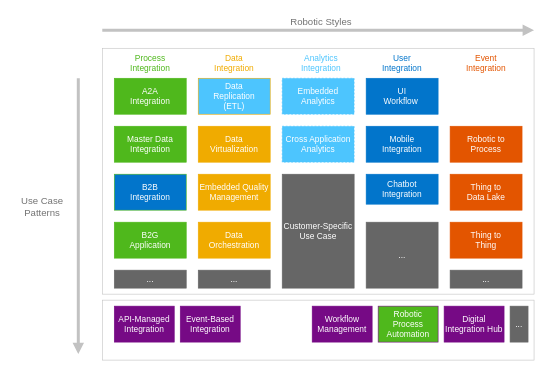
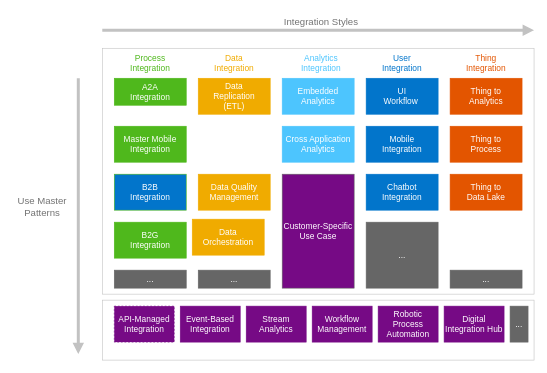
- <mxCell id="4" value="Robotic Styles" style="text;html=1;strokeColor=none;fillColor=none;align=center;verticalAlign=middle;whiteSpace=wrap;rounded=0;fontColor=#737373;fontSize=16;" vertex="1" parent="1"><mxGeometry x="420" y="20" width="230" height="30" as="geometry" /></mxCell>
+ <mxCell id="4" value="Integration Styles" style="text;html=1;strokeColor=none;fillColor=none;align=center;verticalAlign=middle;whiteSpace=wrap;rounded=0;fontColor=#737373;fontSize=16;" vertex="1" parent="1"><mxGeometry x="420" y="20" width="230" height="30" as="geometry" /></mxCell>
- <mxCell id="21" value="Event&lt;br&gt;Integration" style="text;html=1;strokeColor=none;fillColor=none;align=center;verticalAlign=middle;whiteSpace=wrap;rounded=0;fontColor=#E35500;fontSize=14;" vertex="1" parent="1"><mxGeometry x="750" y="90" width="120" height="30" as="geometry" /></mxCell>
+ <mxCell id="21" value="Thing&lt;br&gt;Integration" style="text;html=1;strokeColor=none;fillColor=none;align=center;verticalAlign=middle;whiteSpace=wrap;rounded=0;fontColor=#E35500;fontSize=14;" vertex="1" parent="1"><mxGeometry x="750" y="90" width="120" height="30" as="geometry" /></mxCell>
- <mxCell id="7" value="&lt;font style=&quot;font-size: 14px;&quot;&gt;A2A &lt;br style=&quot;font-size: 14px;&quot;&gt;Integration&lt;/font&gt;" style="rounded=0;whiteSpace=wrap;html=1;fontColor=#FFFFFF;fillColor=#4FB81C;strokeColor=#4FB81C;fontSize=14;" vertex="1" parent="1"><mxGeometry x="190" y="130" width="120" height="60" as="geometry" /></mxCell>
+ <mxCell id="7" value="&lt;font style=&quot;font-size: 14px;&quot;&gt;A2A &lt;br style=&quot;font-size: 14px;&quot;&gt;Integration&lt;/font&gt;" style="rounded=0;whiteSpace=wrap;html=1;fontColor=#FFFFFF;fillColor=#4FB81C;strokeColor=#4FB81C;fontSize=14;" vertex="1" parent="1"><mxGeometry x="190" y="130" width="120" height="45" as="geometry" /></mxCell>
- <mxCell id="14" value="&lt;span style=&quot;font-size: 14px;&quot;&gt;Data &lt;br style=&quot;font-size: 14px;&quot;&gt;Replication &lt;br style=&quot;font-size: 14px;&quot;&gt;(ETL)&lt;/span&gt;" style="rounded=0;whiteSpace=wrap;html=1;fontColor=#FFFFFF;fillColor=#4dc5fe;strokeColor=#F0AB00;fontSize=14;" vertex="1" parent="1"><mxGeometry x="330" y="130" width="120" height="60" as="geometry" /></mxCell>
+ <mxCell id="14" value="&lt;span style=&quot;font-size: 14px;&quot;&gt;Data &lt;br style=&quot;font-size: 14px;&quot;&gt;Replication &lt;br style=&quot;font-size: 14px;&quot;&gt;(ETL)&lt;/span&gt;" style="rounded=0;whiteSpace=wrap;html=1;fontColor=#FFFFFF;fillColor=#F0AB00;strokeColor=#F0AB00;fontSize=14;" vertex="1" parent="1"><mxGeometry x="330" y="130" width="120" height="60" as="geometry" /></mxCell>
- <mxCell id="26" value="&lt;div&gt;Embedded Analytics&lt;/div&gt;" style="rounded=0;whiteSpace=wrap;html=1;fontColor=#FFFFFF;fillColor=#4DC5FE;strokeColor=#4DC5FE;fontSize=14;dashed=1;" vertex="1" parent="1"><mxGeometry x="470" y="130" width="120" height="60" as="geometry" /></mxCell>
+ <mxCell id="26" value="&lt;div&gt;Embedded Analytics&lt;/div&gt;" style="rounded=0;whiteSpace=wrap;html=1;fontColor=#FFFFFF;fillColor=#4DC5FE;strokeColor=#4DC5FE;fontSize=14;" vertex="1" parent="1"><mxGeometry x="470" y="130" width="120" height="60" as="geometry" /></mxCell>
+ <mxCell id="20" value="&lt;span style=&quot;font-size: 14px;&quot;&gt;Thing to &lt;br style=&quot;font-size: 14px;&quot;&gt;Analytics&lt;/span&gt;" style="rounded=0;whiteSpace=wrap;html=1;fontColor=#FFFFFF;fillColor=#E35500;strokeColor=#E35500;fontSize=14;" vertex="1" parent="1"><mxGeometry x="750" y="130" width="120" height="60" as="geometry" /></mxCell>
- <mxCell id="9" value="&lt;font style=&quot;font-size: 14px;&quot;&gt;Master Data Integration&lt;/font&gt;" style="rounded=0;whiteSpace=wrap;html=1;fontColor=#FFFFFF;fillColor=#4FB81C;strokeColor=#4FB81C;fontSize=14;" vertex="1" parent="1"><mxGeometry x="190" y="210" width="120" height="60" as="geometry" /></mxCell>
+ <mxCell id="9" value="&lt;font style=&quot;font-size: 14px;&quot;&gt;Master Mobile Integration&lt;/font&gt;" style="rounded=0;whiteSpace=wrap;html=1;fontColor=#FFFFFF;fillColor=#4FB81C;strokeColor=#4FB81C;fontSize=14;" vertex="1" parent="1"><mxGeometry x="190" y="210" width="120" height="60" as="geometry" /></mxCell>
- <mxCell id="16" value="&lt;font style=&quot;font-size: 14px;&quot;&gt;Data &lt;br style=&quot;font-size: 14px;&quot;&gt;Virtualization&lt;/font&gt;" style="rounded=0;whiteSpace=wrap;html=1;fontColor=#FFFFFF;fillColor=#F0AB00;strokeColor=#F0AB00;fontSize=14;" vertex="1" parent="1"><mxGeometry x="330" y="210" width="120" height="60" as="geometry" /></mxCell>
- <mxCell id="28" value="&lt;div&gt;Cross Application Analytics&lt;/div&gt;" style="rounded=0;whiteSpace=wrap;html=1;fontColor=#FFFFFF;fillColor=#4DC5FE;strokeColor=#4DC5FE;fontSize=14;dashed=1;" vertex="1" parent="1"><mxGeometry x="470" y="210" width="120" height="60" as="geometry" /></mxCell>
+ <mxCell id="28" value="&lt;div&gt;Cross Application Analytics&lt;/div&gt;" style="rounded=0;whiteSpace=wrap;html=1;fontColor=#FFFFFF;fillColor=#4DC5FE;strokeColor=#4DC5FE;fontSize=14;" vertex="1" parent="1"><mxGeometry x="470" y="210" width="120" height="60" as="geometry" /></mxCell>
- <mxCell id="22" value="Robotic to&lt;br style=&quot;border-color: var(--border-color); font-size: 14px;&quot;&gt;&lt;span style=&quot;font-size: 14px;&quot;&gt;Process&lt;/span&gt;" style="rounded=0;whiteSpace=wrap;html=1;fontColor=#FFFFFF;fillColor=#E35500;strokeColor=#E35500;fontSize=14;" vertex="1" parent="1"><mxGeometry x="750" y="210" width="120" height="60" as="geometry" /></mxCell>
+ <mxCell id="22" value="Thing to&lt;br style=&quot;border-color: var(--border-color); font-size: 14px;&quot;&gt;&lt;span style=&quot;font-size: 14px;&quot;&gt;Process&lt;/span&gt;" style="rounded=0;whiteSpace=wrap;html=1;fontColor=#FFFFFF;fillColor=#E35500;strokeColor=#E35500;fontSize=14;" vertex="1" parent="1"><mxGeometry x="750" y="210" width="120" height="60" as="geometry" /></mxCell>
- <mxCell id="32" value="&lt;div&gt;Chatbot&lt;br&gt;Integration&lt;/div&gt;" style="rounded=0;whiteSpace=wrap;html=1;fontColor=#FFFFFF;fillColor=#0275CB;strokeColor=#0275CB;fontSize=14;" vertex="1" parent="1"><mxGeometry x="610" y="290" width="120" height="50" as="geometry" /></mxCell>
+ <mxCell id="32" value="&lt;div&gt;Chatbot&lt;br&gt;Integration&lt;/div&gt;" style="rounded=0;whiteSpace=wrap;html=1;fontColor=#FFFFFF;fillColor=#0275CB;strokeColor=#0275CB;fontSize=14;" vertex="1" parent="1"><mxGeometry x="610" y="290" width="120" height="60" as="geometry" /></mxCell>
- <mxCell id="17" value="&lt;span style=&quot;font-size: 14px;&quot;&gt;Embedded Quality Management&lt;/span&gt;" style="rounded=0;whiteSpace=wrap;html=1;fontColor=#FFFFFF;fillColor=#F0AB00;strokeColor=#F0AB00;fontSize=14;" vertex="1" parent="1"><mxGeometry x="330" y="290" width="120" height="60" as="geometry" /></mxCell>
+ <mxCell id="17" value="&lt;span style=&quot;font-size: 14px;&quot;&gt;Data Quality Management&lt;/span&gt;" style="rounded=0;whiteSpace=wrap;html=1;fontColor=#FFFFFF;fillColor=#F0AB00;strokeColor=#F0AB00;fontSize=14;" vertex="1" parent="1"><mxGeometry x="330" y="290" width="120" height="60" as="geometry" /></mxCell>
- <mxCell id="5" value="Use Case&lt;br&gt;Patterns" style="text;html=1;strokeColor=none;fillColor=none;align=center;verticalAlign=middle;whiteSpace=wrap;rounded=0;fontColor=#737373;fontSize=16;" vertex="1" parent="1"><mxGeometry x="20" y="300" width="100" height="90" as="geometry" /></mxCell>
+ <mxCell id="5" value="Use Master&lt;br&gt;Patterns" style="text;html=1;strokeColor=none;fillColor=none;align=center;verticalAlign=middle;whiteSpace=wrap;rounded=0;fontColor=#737373;fontSize=16;" vertex="1" parent="1"><mxGeometry x="20" y="300" width="100" height="90" as="geometry" /></mxCell>
- <mxCell id="34" value="&lt;div style=&quot;font-size: 14px;&quot;&gt;Customer-Specific Use Case&lt;/div&gt;" style="rounded=0;whiteSpace=wrap;html=1;fontColor=#FFFFFF;fillColor=#666666;strokeColor=#666666;fontSize=14;" vertex="1" parent="1"><mxGeometry x="470" y="290" width="120" height="190" as="geometry" /></mxCell>
+ <mxCell id="34" value="&lt;div style=&quot;font-size: 14px;&quot;&gt;Customer-Specific Use Case&lt;/div&gt;" style="rounded=0;whiteSpace=wrap;html=1;fontColor=#FFFFFF;fillColor=#760a85;strokeColor=#666666;fontSize=14;" vertex="1" parent="1"><mxGeometry x="470" y="290" width="120" height="190" as="geometry" /></mxCell>
- <mxCell id="11" value="&lt;font style=&quot;font-size: 14px;&quot;&gt;B2G&lt;br style=&quot;font-size: 14px;&quot;&gt;Application&lt;/font&gt;" style="rounded=0;whiteSpace=wrap;html=1;fontColor=#FFFFFF;fillColor=#4FB81C;strokeColor=#4FB81C;fontSize=14;" vertex="1" parent="1"><mxGeometry x="190" y="370" width="120" height="60" as="geometry" /></mxCell>
+ <mxCell id="11" value="&lt;font style=&quot;font-size: 14px;&quot;&gt;B2G&lt;br style=&quot;font-size: 14px;&quot;&gt;Integration&lt;/font&gt;" style="rounded=0;whiteSpace=wrap;html=1;fontColor=#FFFFFF;fillColor=#4FB81C;strokeColor=#4FB81C;fontSize=14;" vertex="1" parent="1"><mxGeometry x="190" y="370" width="120" height="60" as="geometry" /></mxCell>
- <mxCell id="18" value="&lt;span style=&quot;font-size: 14px;&quot;&gt;Data &lt;br style=&quot;font-size: 14px;&quot;&gt;Orchestration&lt;/span&gt;" style="rounded=0;whiteSpace=wrap;html=1;fontColor=#FFFFFF;fillColor=#F0AB00;strokeColor=#F0AB00;fontSize=14;" vertex="1" parent="1"><mxGeometry x="330" y="370" width="120" height="60" as="geometry" /></mxCell>
+ <mxCell id="18" value="&lt;span style=&quot;font-size: 14px;&quot;&gt;Data &lt;br style=&quot;font-size: 14px;&quot;&gt;Orchestration&lt;/span&gt;" style="rounded=0;whiteSpace=wrap;html=1;fontColor=#FFFFFF;fillColor=#F0AB00;strokeColor=#F0AB00;fontSize=14;" vertex="1" parent="1"><mxGeometry x="320" y="365" width="120" height="60" as="geometry" /></mxCell>
- <mxCell id="24" value="&lt;span style=&quot;font-size: 14px;&quot;&gt;Thing to &lt;br style=&quot;font-size: 14px;&quot;&gt;Thing&lt;/span&gt;" style="rounded=0;whiteSpace=wrap;html=1;fontColor=#FFFFFF;fillColor=#E35500;strokeColor=#E35500;fontSize=14;" vertex="1" parent="1"><mxGeometry x="750" y="370" width="120" height="60" as="geometry" /></mxCell>
- <mxCell id="35" value="&lt;div&gt;API-Managed Integration&lt;/div&gt;" style="rounded=0;whiteSpace=wrap;html=1;fontColor=#FFFFFF;fillColor=#760A85;strokeColor=#760A85;fontSize=14;" vertex="1" parent="1"><mxGeometry x="190" y="510" width="100" height="60" as="geometry" /></mxCell>
+ <mxCell id="35" value="&lt;div&gt;API-Managed Integration&lt;/div&gt;" style="rounded=0;whiteSpace=wrap;html=1;fontColor=#FFFFFF;fillColor=#760A85;strokeColor=#760A85;fontSize=14;dashed=1;" vertex="1" parent="1"><mxGeometry x="190" y="510" width="100" height="60" as="geometry" /></mxCell>
+ <mxCell id="37" value="&lt;div&gt;Stream Analytics&lt;/div&gt;" style="rounded=0;whiteSpace=wrap;html=1;fontColor=#FFFFFF;fillColor=#760A85;strokeColor=#760A85;fontSize=14;" vertex="1" parent="1"><mxGeometry x="410" y="510" width="100" height="60" as="geometry" /></mxCell>
- <mxCell id="39" value="&lt;div&gt;Robotic Process Automation&lt;/div&gt;" style="rounded=0;whiteSpace=wrap;html=1;fontColor=#FFFFFF;fillColor=#4fb81c;strokeColor=#760A85;fontSize=14;" vertex="1" parent="1"><mxGeometry x="630" y="510" width="100" height="60" as="geometry" /></mxCell>
+ <mxCell id="39" value="&lt;div&gt;Robotic Process Automation&lt;/div&gt;" style="rounded=0;whiteSpace=wrap;html=1;fontColor=#FFFFFF;fillColor=#760A85;strokeColor=#760A85;fontSize=14;" vertex="1" parent="1"><mxGeometry x="630" y="510" width="100" height="60" as="geometry" /></mxCell>
